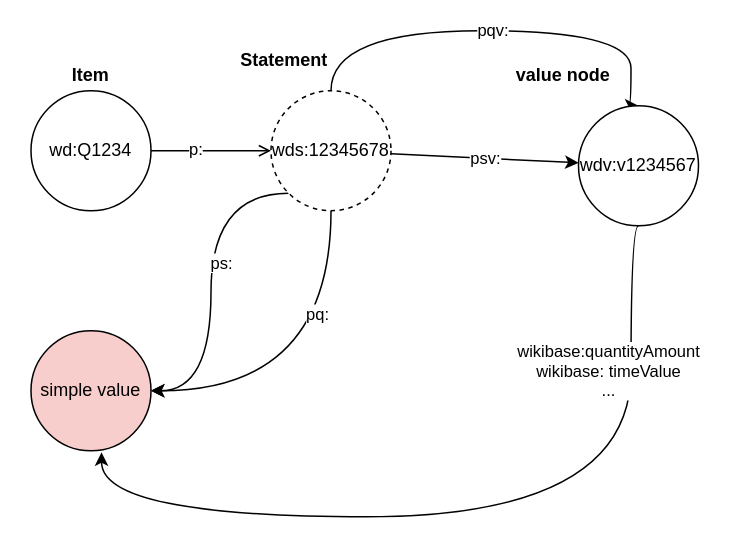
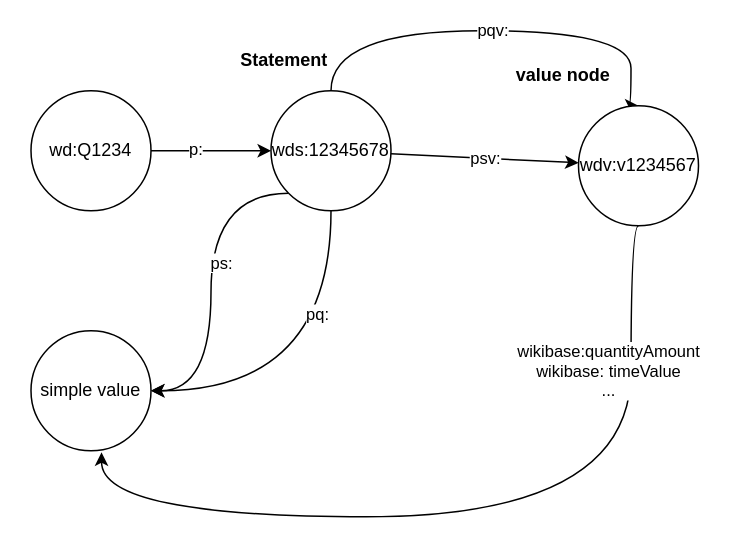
- <mxCell id="5" value="&lt;b&gt;Item&lt;/b&gt;" style="text;strokeColor=none;align=center;fillColor=none;html=1;verticalAlign=middle;whiteSpace=wrap;rounded=0;" vertex="1" parent="1"><mxGeometry x="40" y="40" width="40" height="20" as="geometry" /></mxCell>
- <mxCell id="2" value="" style="edgeStyle=none;rounded=1;html=1;endArrow=open;" edge="1" parent="1" source="4" target="12"><mxGeometry relative="1" as="geometry" /></mxCell>
+ <mxCell id="2" value="" style="edgeStyle=none;rounded=1;html=1;" edge="1" parent="1" source="4" target="12"><mxGeometry relative="1" as="geometry" /></mxCell>
- <mxCell id="12" value="wds:12345678" style="ellipse;whiteSpace=wrap;html=1;rounded=1;dashed=1;" vertex="1" parent="1"><mxGeometry x="180" y="60" width="80" height="80" as="geometry" /></mxCell>
+ <mxCell id="12" value="wds:12345678" style="ellipse;whiteSpace=wrap;html=1;rounded=1;" vertex="1" parent="1"><mxGeometry x="180" y="60" width="80" height="80" as="geometry" /></mxCell>
- <mxCell id="18" value="simple value" style="ellipse;whiteSpace=wrap;html=1;rounded=1;fillColor=#f8cecc;" vertex="1" parent="1"><mxGeometry x="20" y="220" width="80" height="80" as="geometry" /></mxCell>
+ <mxCell id="18" value="simple value" style="ellipse;whiteSpace=wrap;html=1;rounded=1;" vertex="1" parent="1"><mxGeometry x="20" y="220" width="80" height="80" as="geometry" /></mxCell>
